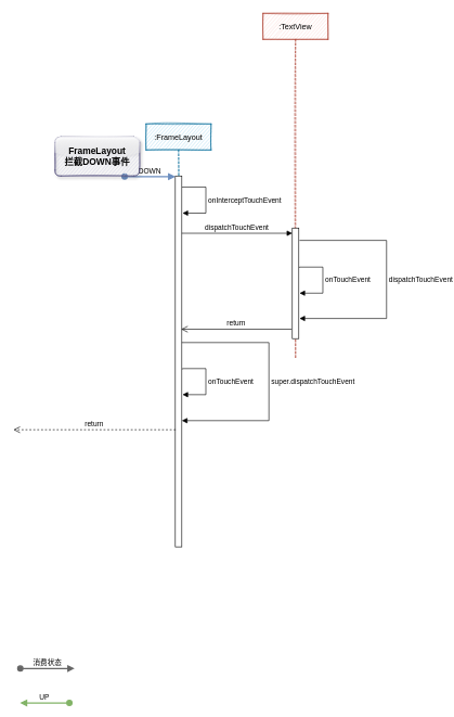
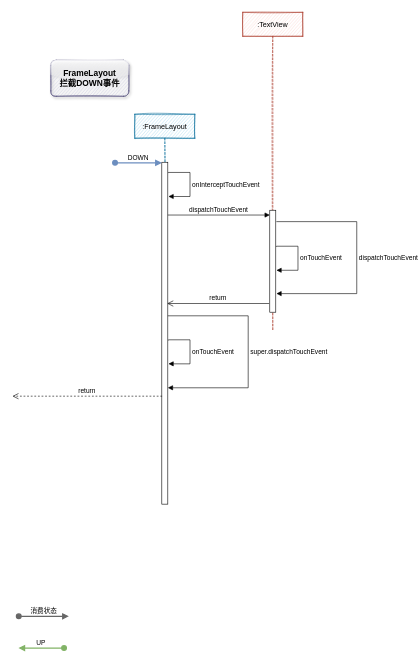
- <mxCell id="17" value="&lt;font style=&quot;font-size: 14px&quot;&gt;&lt;b&gt;FrameLayout &lt;br&gt;拦截DOWN事件&lt;/b&gt;&lt;/font&gt;" style="rounded=1;whiteSpace=wrap;html=1;shadow=1;sketch=1;glass=1;fillColor=#d0cee2;strokeColor=#56517e;" vertex="1" parent="1"><mxGeometry x="84" y="210" width="130" height="60" as="geometry" /></mxCell>
+ <mxCell id="17" value="&lt;font style=&quot;font-size: 14px&quot;&gt;&lt;b&gt;FrameLayout &lt;br&gt;拦截DOWN事件&lt;/b&gt;&lt;/font&gt;" style="rounded=1;whiteSpace=wrap;html=1;shadow=1;sketch=1;glass=1;fillColor=#d0cee2;strokeColor=#56517e;" vertex="1" parent="1"><mxGeometry x="84" y="100" width="130" height="60" as="geometry" /></mxCell>
